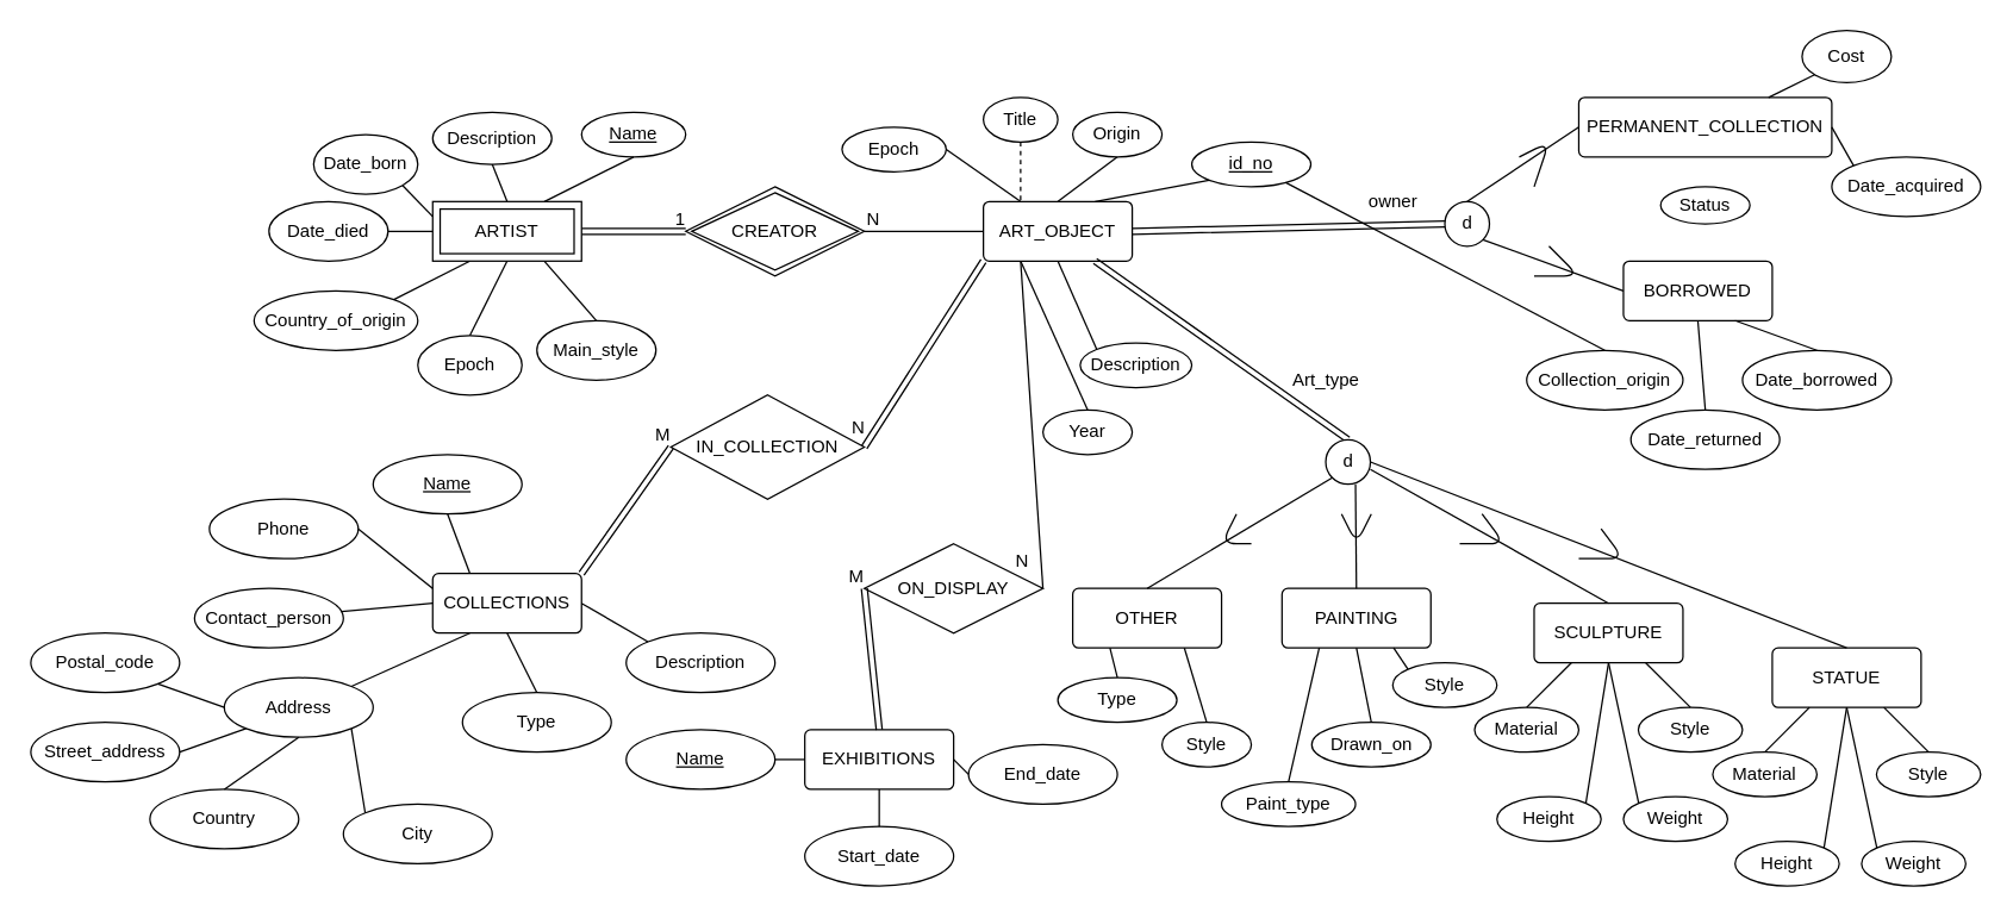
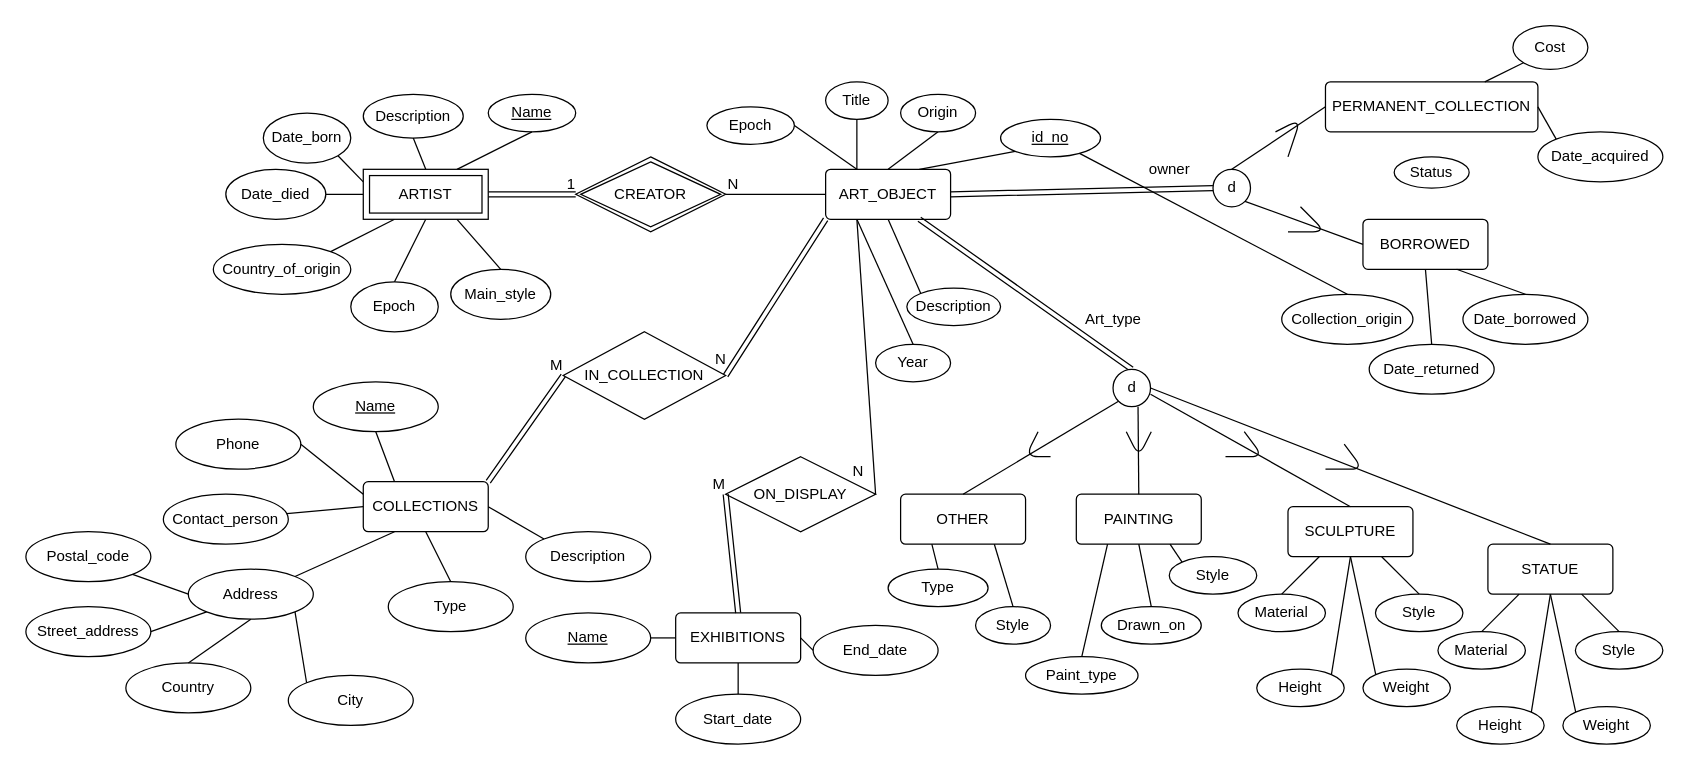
- <mxCell id="8" value="" style="endArrow=none;html=1;rounded=0;entryX=0.25;entryY=0;entryDx=0;entryDy=0;exitX=0.5;exitY=1;exitDx=0;exitDy=0;dashed=1;" parent="1" source="4" target="2" edge="1"><mxGeometry relative="1" as="geometry"><mxPoint x="620" y="155" as="sourcePoint" /><mxPoint x="780" y="155" as="targetPoint" /></mxGeometry></mxCell>
+ <mxCell id="8" value="" style="endArrow=none;html=1;rounded=0;entryX=0.25;entryY=0;entryDx=0;entryDy=0;exitX=0.5;exitY=1;exitDx=0;exitDy=0;" parent="1" source="4" target="2" edge="1"><mxGeometry relative="1" as="geometry"><mxPoint x="620" y="155" as="sourcePoint" /><mxPoint x="780" y="155" as="targetPoint" /></mxGeometry></mxCell>
